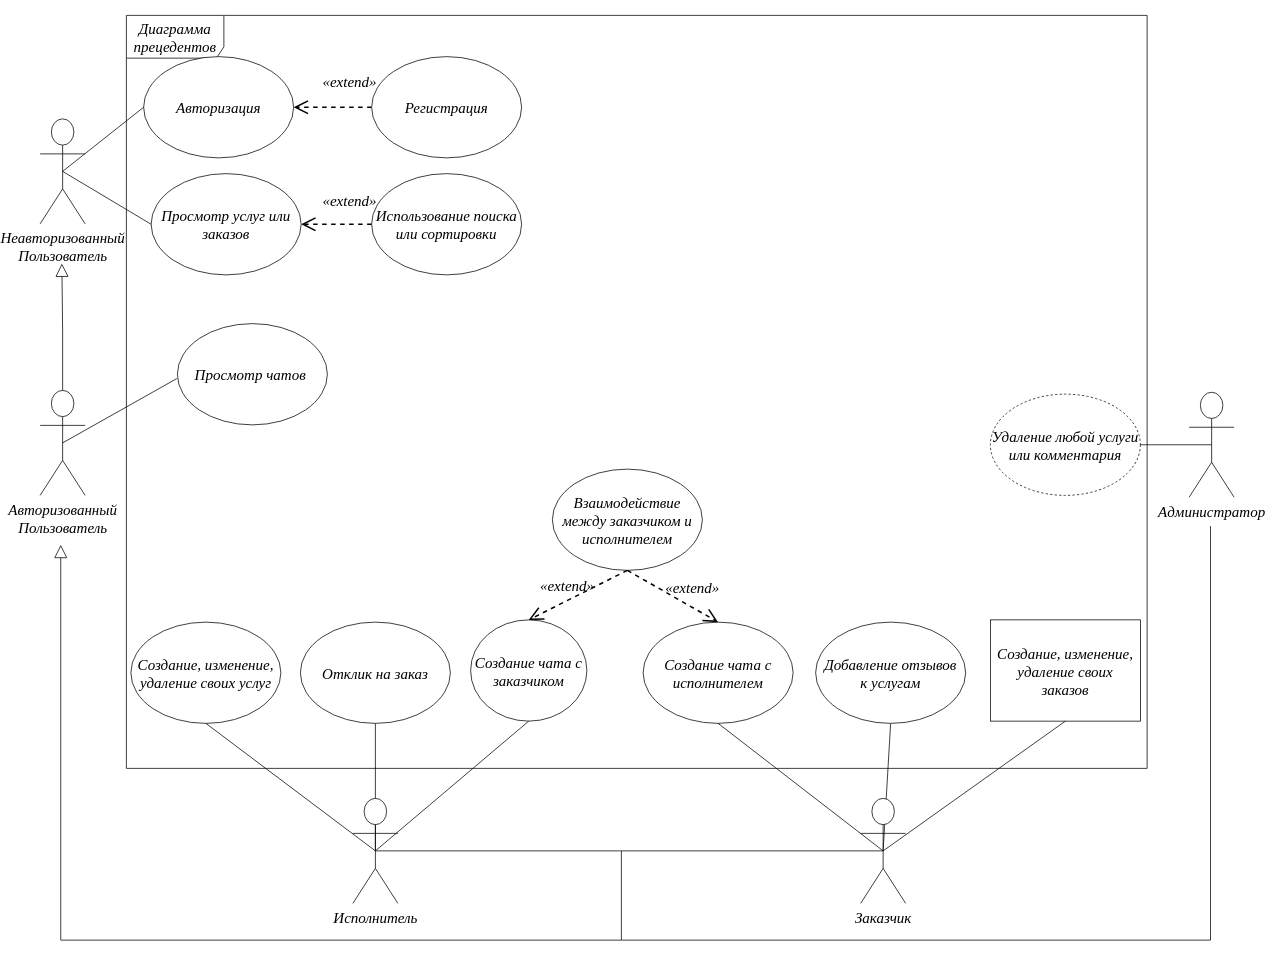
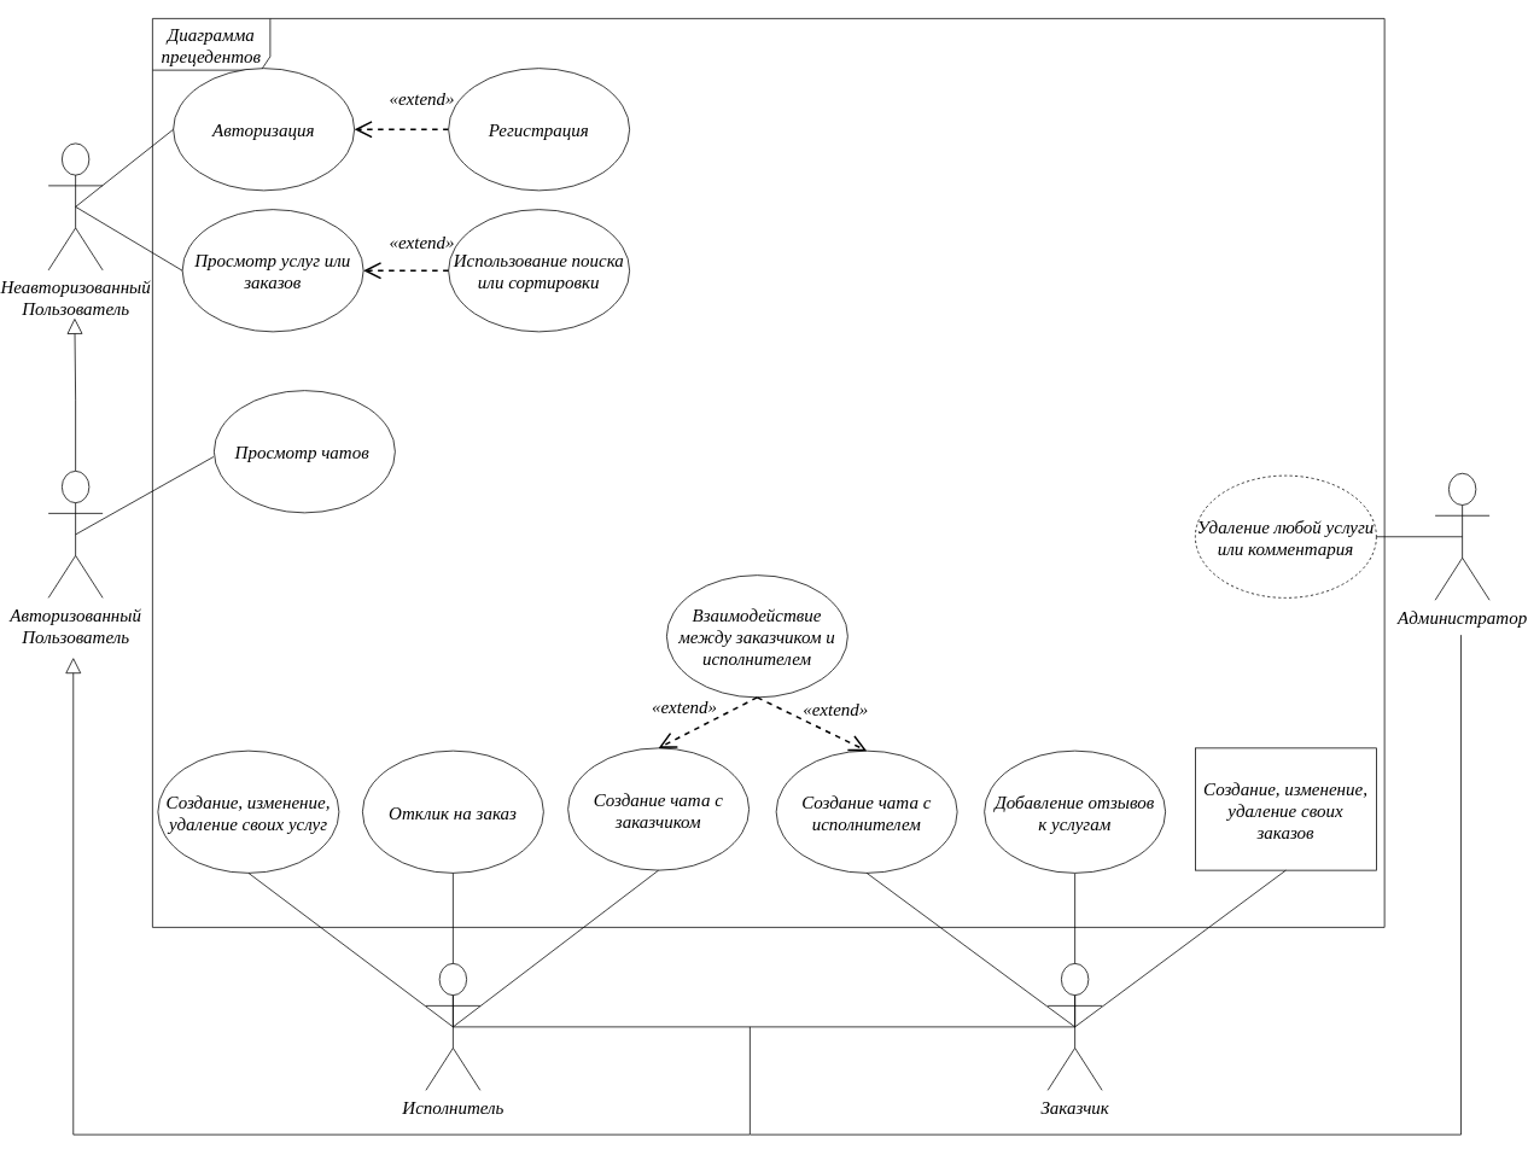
- <mxCell id="17" value="&lt;span style=&quot;font-size: 20px;&quot;&gt;Взаимодействие между заказчиком и исполнителем&lt;/span&gt;" style="ellipse;whiteSpace=wrap;html=1;fontFamily=GOST type A Regular;fontSource=https%3A%2F%2Fwebfonts.pro%2Flight-fonts%2F123-gost_type_a.html;fontSize=20;fontStyle=2" parent="1" vertex="1"><mxGeometry x="703.996" y="625.003" width="200" height="135" as="geometry" /></mxCell>
+ <mxCell id="17" value="&lt;span style=&quot;font-size: 20px;&quot;&gt;Взаимодействие между заказчиком и исполнителем&lt;/span&gt;" style="ellipse;whiteSpace=wrap;html=1;fontFamily=GOST type A Regular;fontSource=https%3A%2F%2Fwebfonts.pro%2Flight-fonts%2F123-gost_type_a.html;fontSize=20;fontStyle=2" parent="1" vertex="1"><mxGeometry x="703.996" y="635.003" width="200" height="135" as="geometry" /></mxCell>
- <mxCell id="27" value="&lt;span style=&quot;font-size: 20px;&quot;&gt;Создание чата с &lt;br style=&quot;font-size: 20px;&quot;&gt;заказчиком&lt;/span&gt;" style="ellipse;whiteSpace=wrap;html=1;fontFamily=GOST type A Regular;fontSource=https%3A%2F%2Fwebfonts.pro%2Flight-fonts%2F123-gost_type_a.html;fontSize=20;fontStyle=2" parent="1" vertex="1"><mxGeometry x="594.996" y="826.003" width="155" height="135" as="geometry" /></mxCell>
+ <mxCell id="27" value="&lt;span style=&quot;font-size: 20px;&quot;&gt;Создание чата с &lt;br style=&quot;font-size: 20px;&quot;&gt;заказчиком&lt;/span&gt;" style="ellipse;whiteSpace=wrap;html=1;fontFamily=GOST type A Regular;fontSource=https%3A%2F%2Fwebfonts.pro%2Flight-fonts%2F123-gost_type_a.html;fontSize=20;fontStyle=2" parent="1" vertex="1"><mxGeometry x="594.996" y="826.003" width="200" height="135" as="geometry" /></mxCell>
- <mxCell id="24" value="&lt;span style=&quot;font-size: 20px;&quot;&gt;Заказчик&lt;/span&gt;" style="shape=umlActor;verticalLabelPosition=bottom;verticalAlign=top;html=1;fontFamily=GOST type A Regular;fontSource=https%3A%2F%2Fwebfonts.pro%2Flight-fonts%2F123-gost_type_a.html;fontSize=20;fontStyle=2" parent="1" vertex="1"><mxGeometry x="1114.996" y="1064.003" width="60" height="140" as="geometry" /></mxCell>
+ <mxCell id="24" value="&lt;span style=&quot;font-size: 20px;&quot;&gt;Заказчик&lt;/span&gt;" style="shape=umlActor;verticalLabelPosition=bottom;verticalAlign=top;html=1;fontFamily=GOST type A Regular;fontSource=https%3A%2F%2Fwebfonts.pro%2Flight-fonts%2F123-gost_type_a.html;fontSize=20;fontStyle=2" parent="1" vertex="1"><mxGeometry x="1124.996" y="1064.003" width="60" height="140" as="geometry" /></mxCell>
